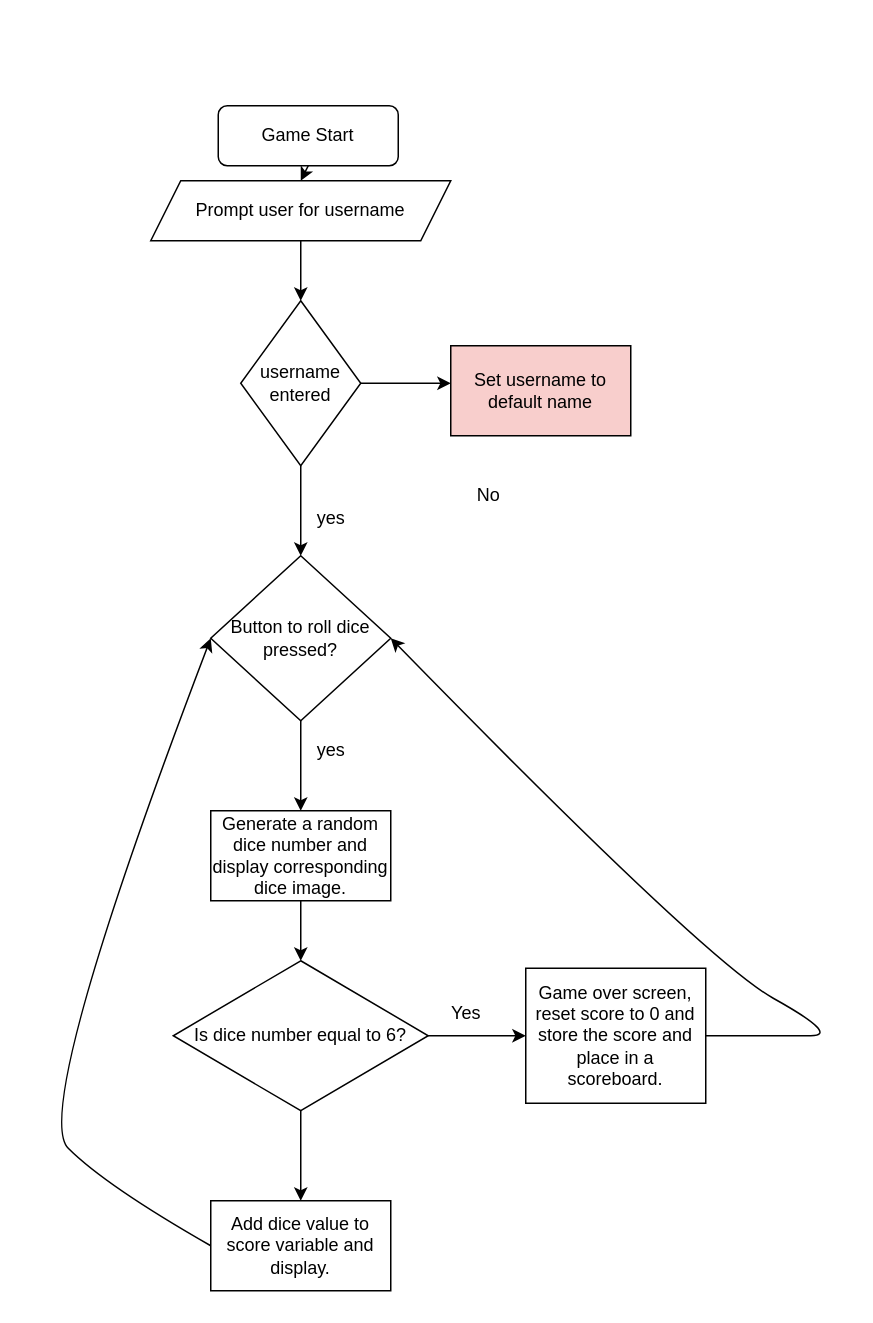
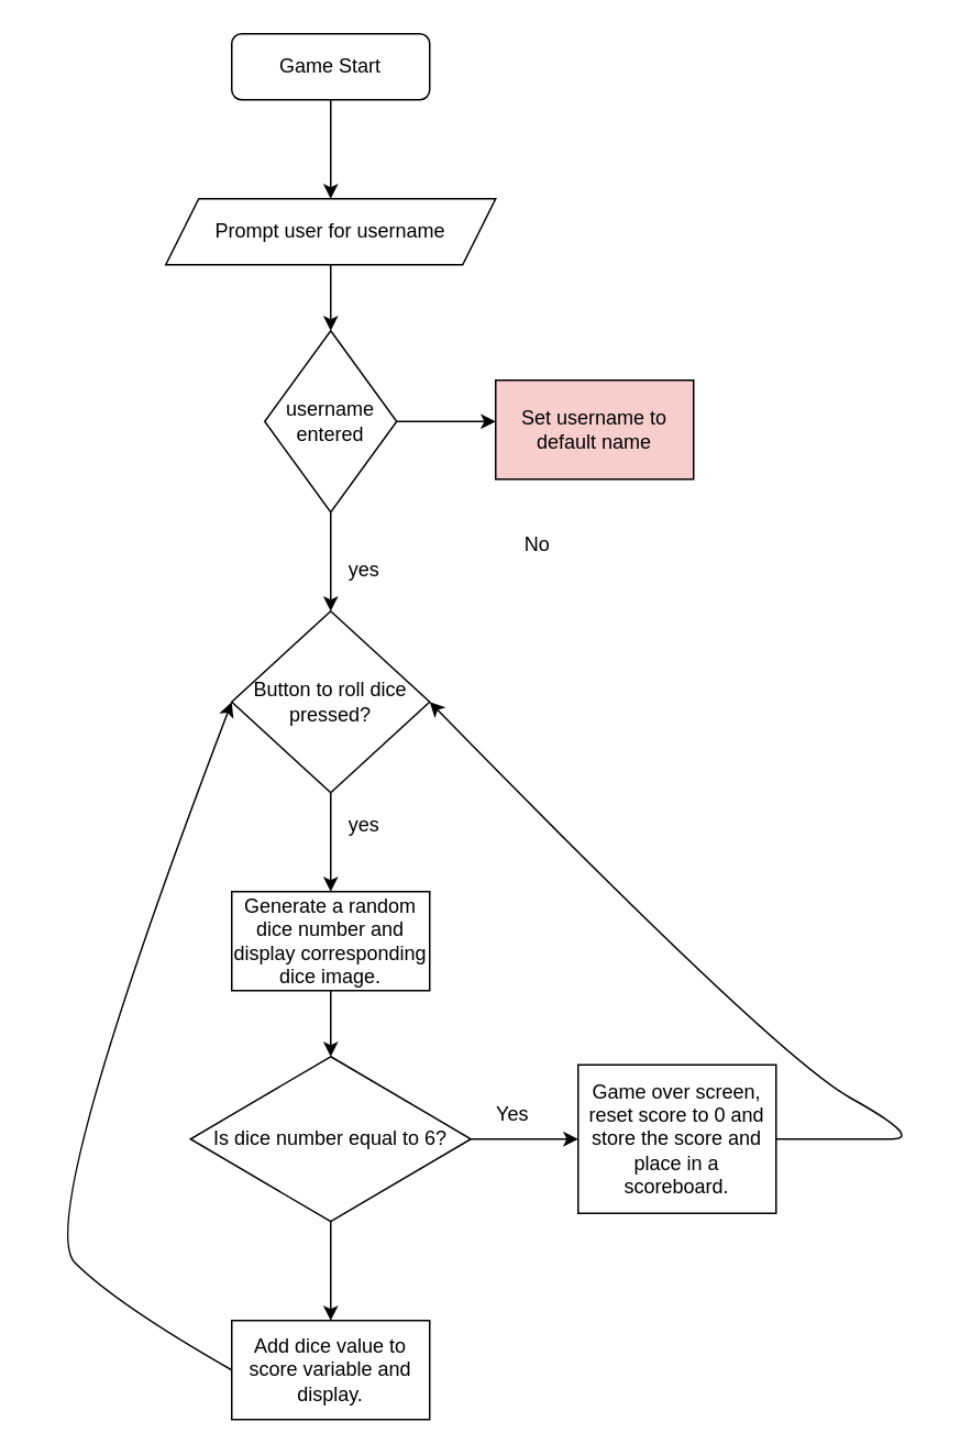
- <mxCell id="2" value="Game Start" style="rounded=1;whiteSpace=wrap;html=1;fontSize=12;glass=0;strokeWidth=1;shadow=0;" parent="1" vertex="1"><mxGeometry x="145" y="70" width="120" height="40" as="geometry" /></mxCell>
+ <mxCell id="2" value="Game Start" style="rounded=1;whiteSpace=wrap;html=1;fontSize=12;glass=0;strokeWidth=1;shadow=0;" parent="1" vertex="1"><mxGeometry x="140" y="20" width="120" height="40" as="geometry" /></mxCell>
